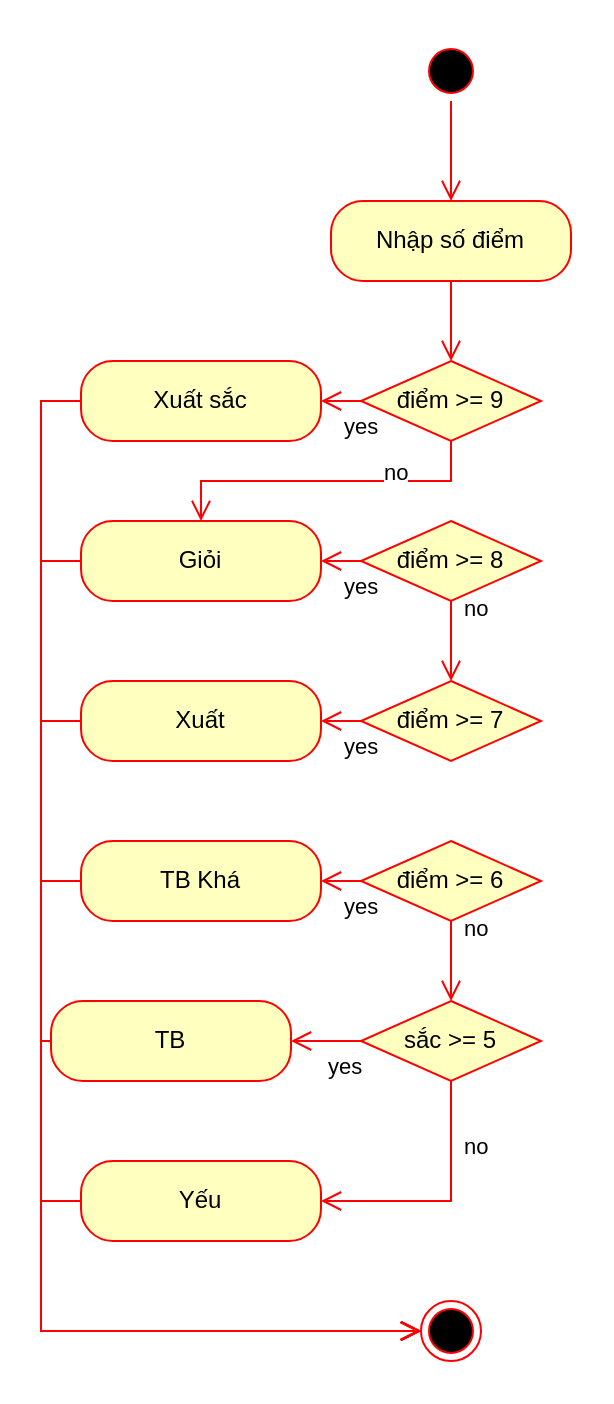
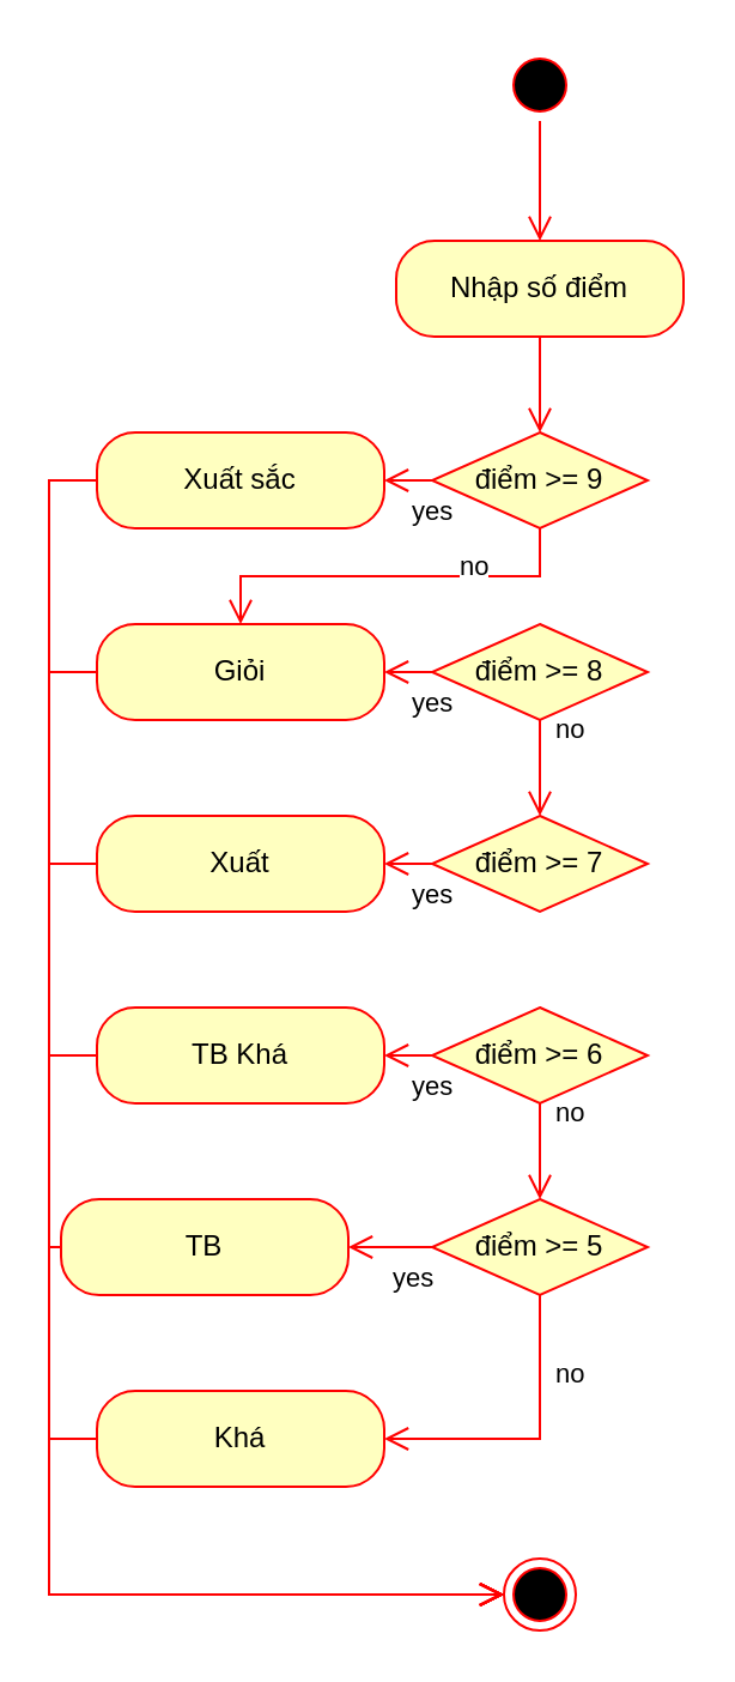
- <mxCell id="25" value="sắc &amp;gt;= 5" style="rhombus;whiteSpace=wrap;html=1;fillColor=#ffffc0;strokeColor=#ff0000;" vertex="1" parent="1"><mxGeometry x="180" y="500" width="90" height="40" as="geometry" /></mxCell>
+ <mxCell id="25" value="điểm &amp;gt;= 5" style="rhombus;whiteSpace=wrap;html=1;fillColor=#ffffc0;strokeColor=#ff0000;" vertex="1" parent="1"><mxGeometry x="180" y="500" width="90" height="40" as="geometry" /></mxCell>
- <mxCell id="30" value="Yếu" style="rounded=1;whiteSpace=wrap;html=1;arcSize=40;fontColor=#000000;fillColor=#ffffc0;strokeColor=#ff0000;" vertex="1" parent="1"><mxGeometry x="40" y="580" width="120" height="40" as="geometry" /></mxCell>
+ <mxCell id="30" value="Khá" style="rounded=1;whiteSpace=wrap;html=1;arcSize=40;fontColor=#000000;fillColor=#ffffc0;strokeColor=#ff0000;" vertex="1" parent="1"><mxGeometry x="40" y="580" width="120" height="40" as="geometry" /></mxCell>
